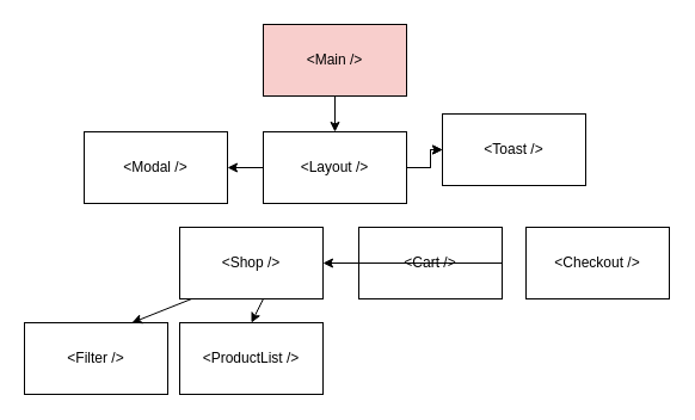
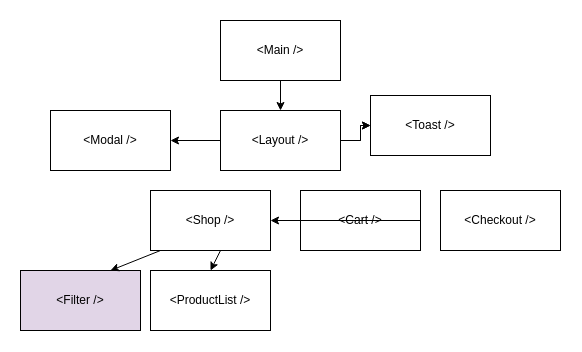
- <mxCell id="3" value="&amp;lt;Main /&amp;gt;" style="rounded=0;whiteSpace=wrap;html=1;fillColor=#f8cecc;" vertex="1" parent="1"><mxGeometry x="220" y="20" width="120" height="60" as="geometry" /></mxCell>
+ <mxCell id="3" value="&amp;lt;Main /&amp;gt;" style="rounded=0;whiteSpace=wrap;html=1;" vertex="1" parent="1"><mxGeometry x="220" y="20" width="120" height="60" as="geometry" /></mxCell>
- <mxCell id="10" value="&amp;lt;Modal /&amp;gt;" style="rounded=0;whiteSpace=wrap;html=1;" vertex="1" parent="1"><mxGeometry x="70" y="110" width="120" height="60" as="geometry" /></mxCell>
+ <mxCell id="10" value="&amp;lt;Modal /&amp;gt;" style="rounded=0;whiteSpace=wrap;html=1;" vertex="1" parent="1"><mxGeometry x="50" y="110" width="120" height="60" as="geometry" /></mxCell>
- <mxCell id="12" value="&amp;lt;Filter /&amp;gt;" style="rounded=0;whiteSpace=wrap;html=1;" vertex="1" parent="1"><mxGeometry x="20" y="270" width="120" height="60" as="geometry" /></mxCell>
+ <mxCell id="12" value="&amp;lt;Filter /&amp;gt;" style="rounded=0;whiteSpace=wrap;html=1;fillColor=#e1d5e7;" vertex="1" parent="1"><mxGeometry x="20" y="270" width="120" height="60" as="geometry" /></mxCell>
